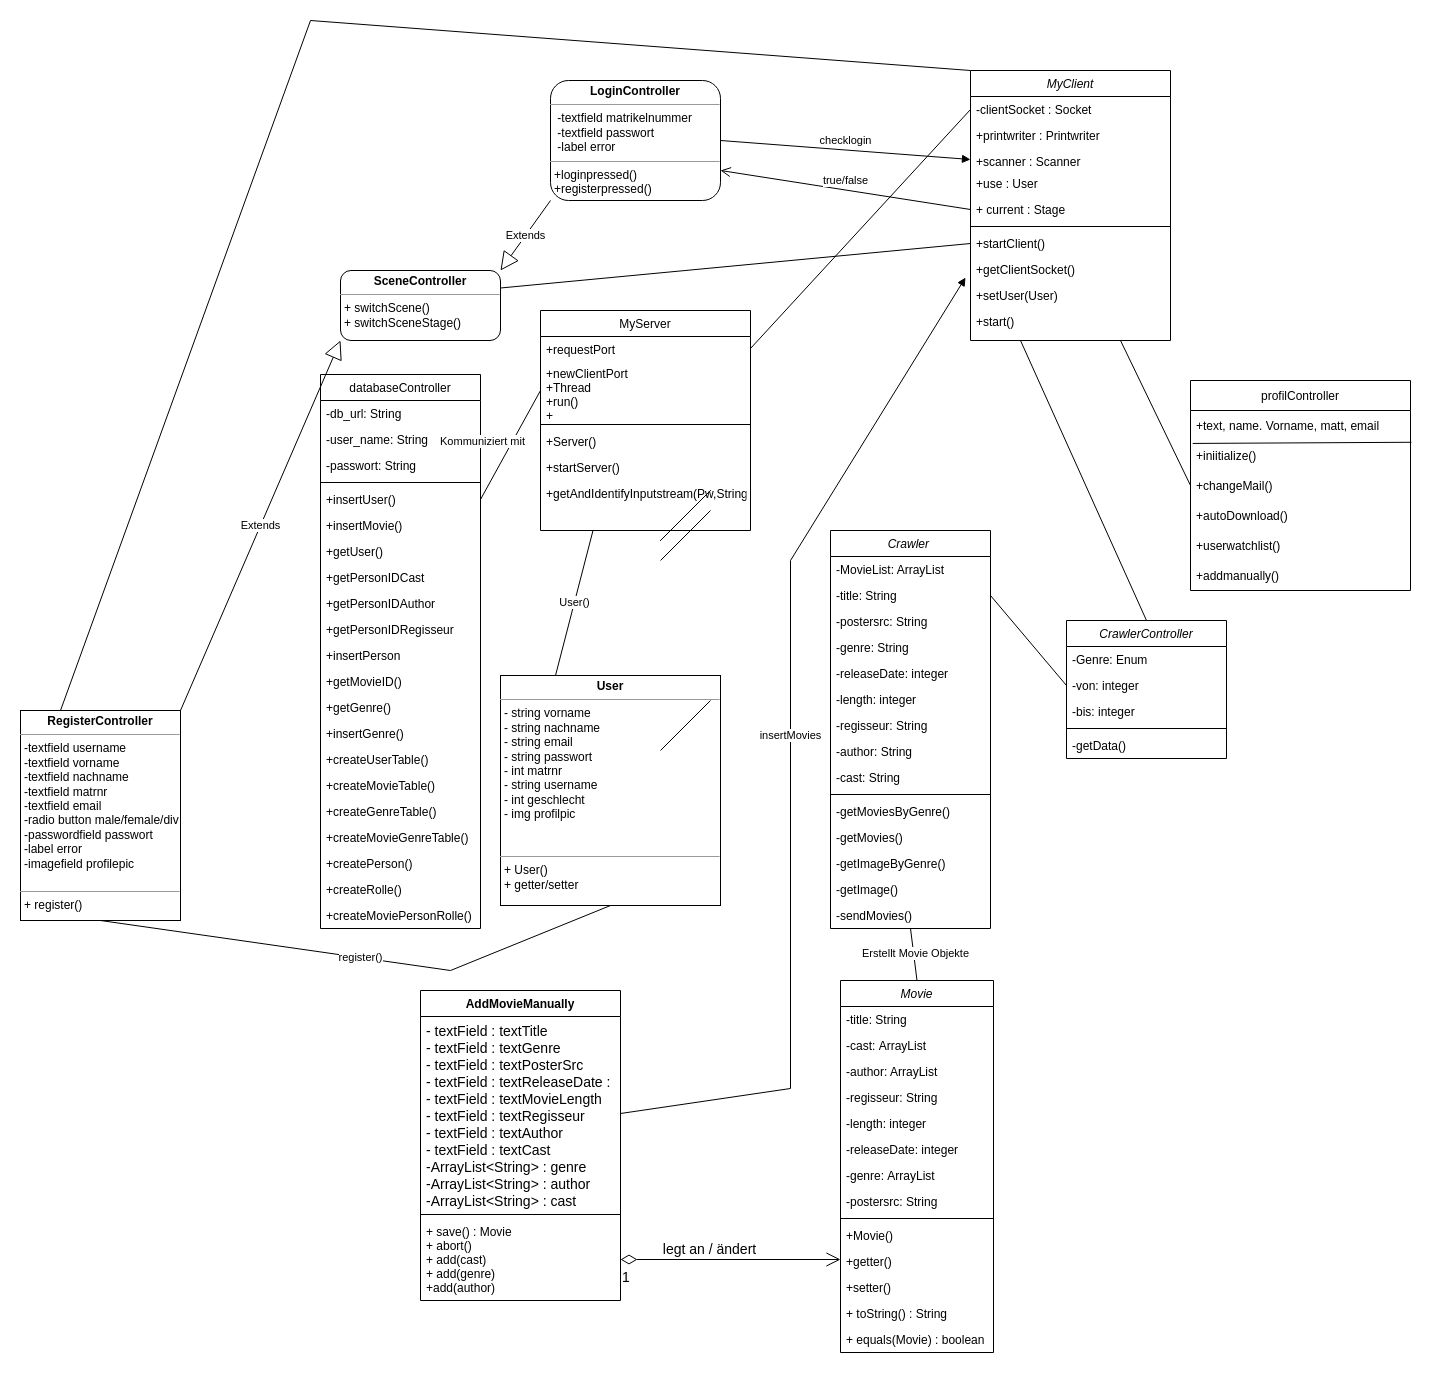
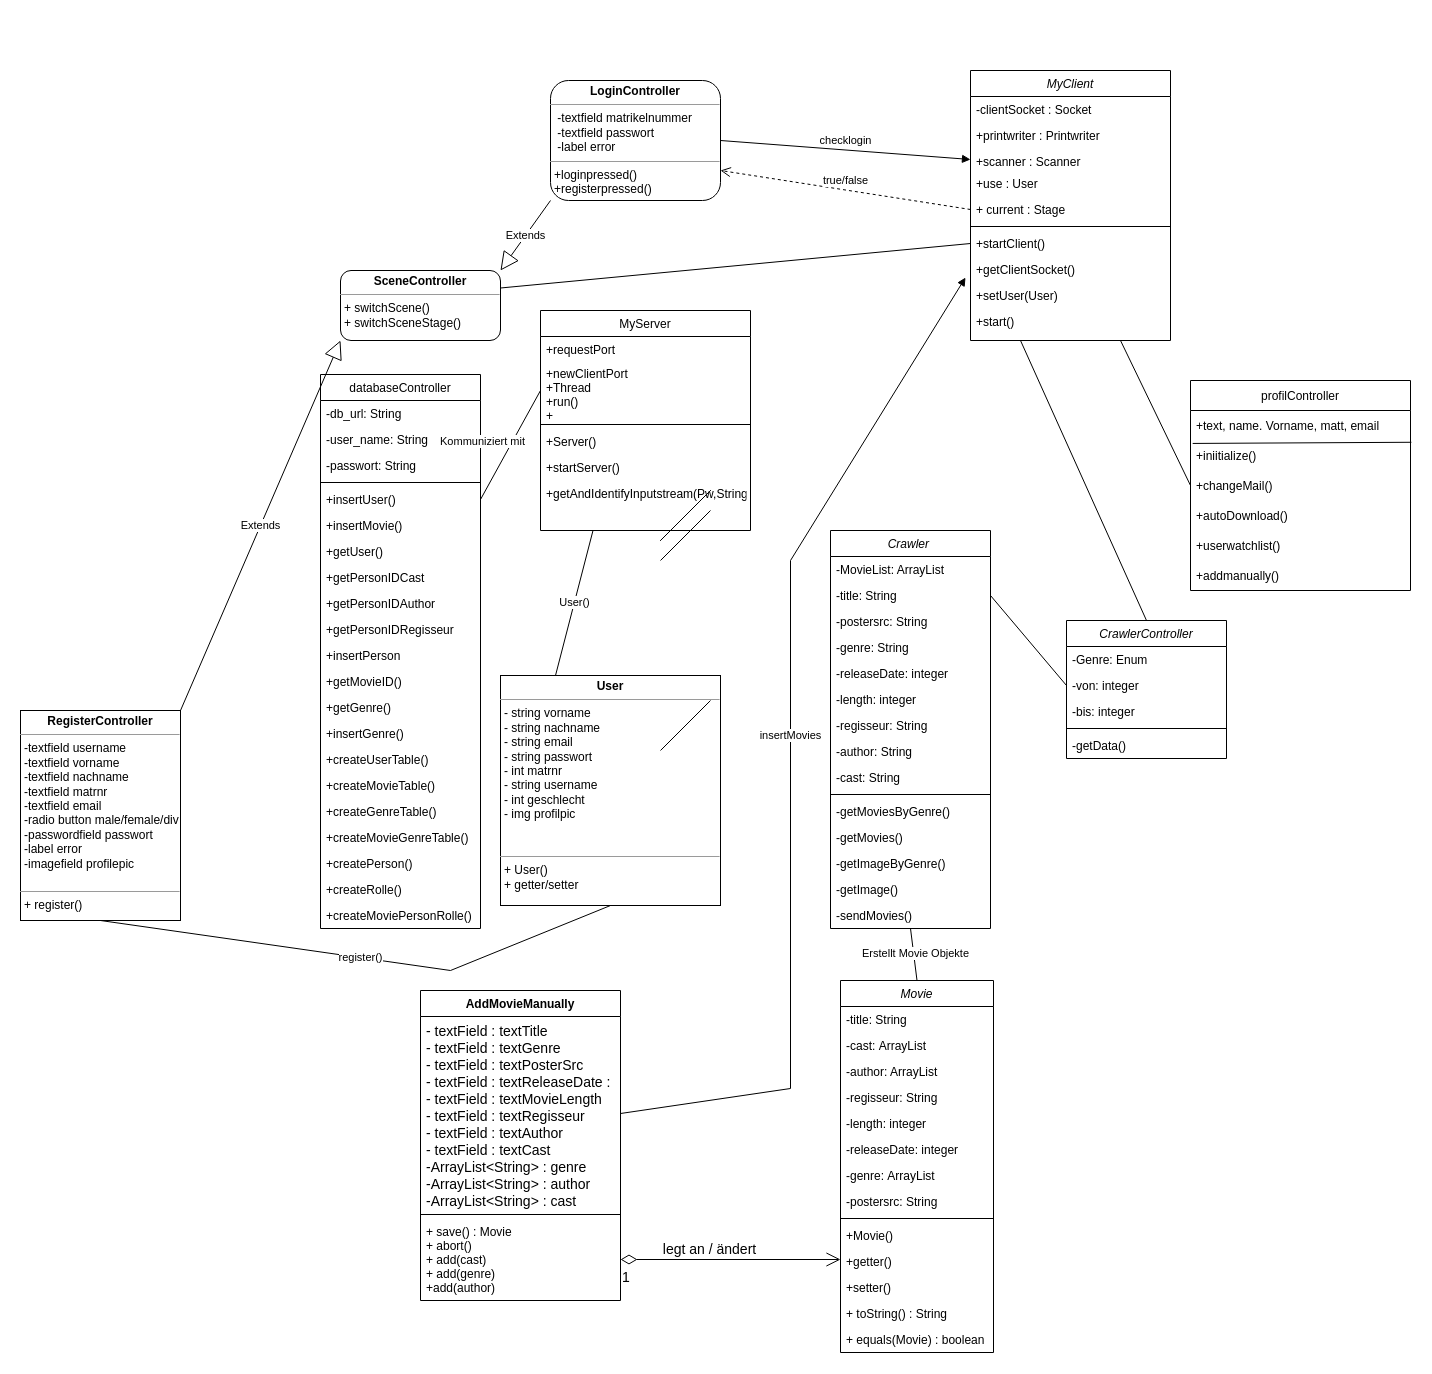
- <mxCell id="108" value="" style="endArrow=none;html=1;rounded=0;exitX=0.25;exitY=0;exitDx=0;exitDy=0;entryX=0;entryY=0;entryDx=0;entryDy=0;" edge="1" parent="1" source="66" target="76"><mxGeometry width="50" height="50" relative="1" as="geometry"><mxPoint x="120" y="680" as="sourcePoint" /><mxPoint x="370" y="20" as="targetPoint" /><Array as="points"><mxPoint x="310" y="20" /></Array></mxGeometry></mxCell>
- <mxCell id="71" value="true/false" style="html=1;verticalAlign=bottom;endArrow=open;dashed=0;endSize=8;rounded=0;entryX=1;entryY=0.75;entryDx=0;entryDy=0;exitX=0;exitY=0.5;exitDx=0;exitDy=0;" parent="1" source="81" target="64" edge="1"><mxGeometry relative="1" as="geometry"><mxPoint x="610" y="300" as="sourcePoint" /><mxPoint x="640" y="210" as="targetPoint" /></mxGeometry></mxCell>
+ <mxCell id="71" value="true/false" style="html=1;verticalAlign=bottom;endArrow=open;dashed=1;endSize=8;rounded=0;entryX=1;entryY=0.75;entryDx=0;entryDy=0;exitX=0;exitY=0.5;exitDx=0;exitDy=0;" parent="1" source="81" target="64" edge="1"><mxGeometry relative="1" as="geometry"><mxPoint x="610" y="300" as="sourcePoint" /><mxPoint x="640" y="210" as="targetPoint" /></mxGeometry></mxCell>
- <mxCell id="94" value="" style="endArrow=none;html=1;rounded=0;exitX=0;exitY=0.5;exitDx=0;exitDy=0;entryX=1;entryY=0.5;entryDx=0;entryDy=0;" parent="1" source="77" target="88" edge="1"><mxGeometry width="50" height="50" relative="1" as="geometry"><mxPoint x="1840" y="450" as="sourcePoint" /><mxPoint x="1890" y="400" as="targetPoint" /></mxGeometry></mxCell>
